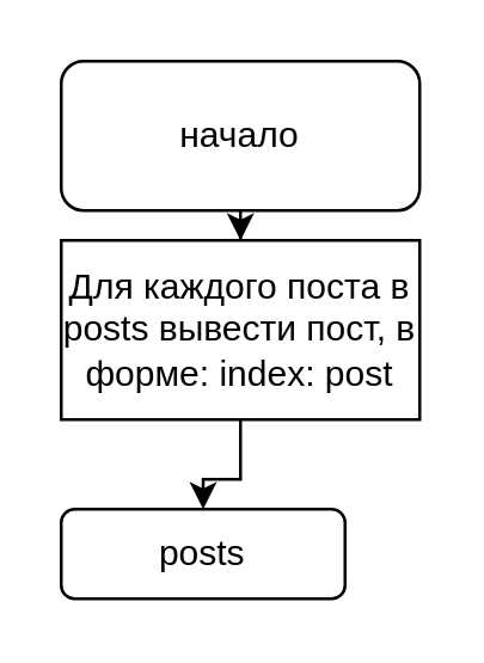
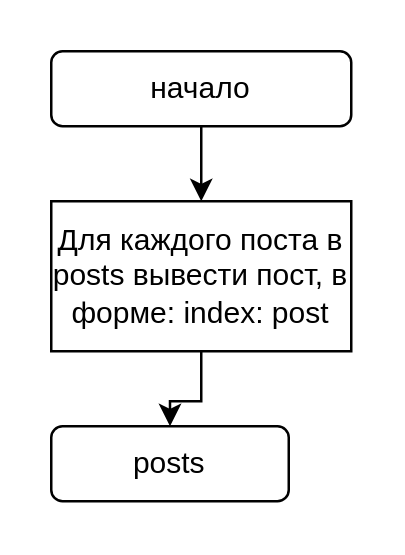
- <mxCell id="3" value="начало" style="rounded=1;whiteSpace=wrap;html=1;" vertex="1" parent="1"><mxGeometry x="20" y="20" width="120" height="50" as="geometry" /></mxCell>
+ <mxCell id="3" value="начало" style="rounded=1;whiteSpace=wrap;html=1;" vertex="1" parent="1"><mxGeometry x="20" y="20" width="120" height="30" as="geometry" /></mxCell>
